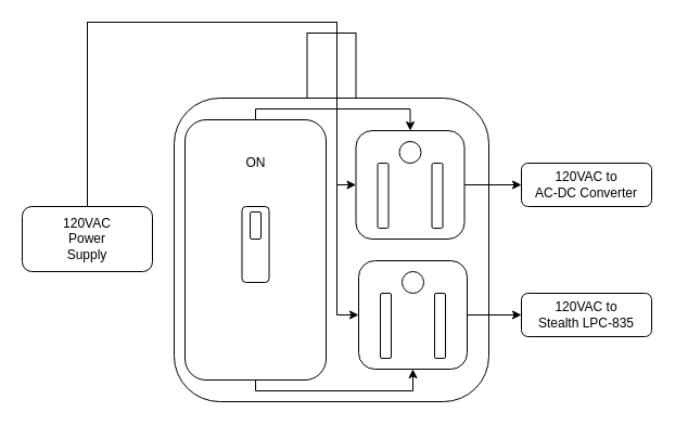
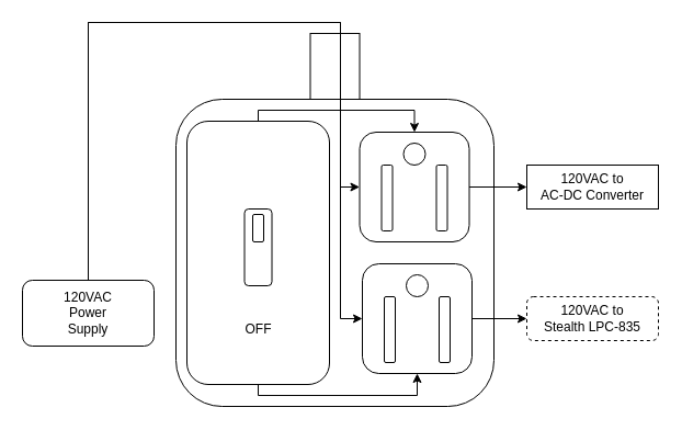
- <mxCell id="23" value="ON" style="text;html=1;align=center;verticalAlign=middle;resizable=0;points=[];autosize=1;" parent="1" vertex="1"><mxGeometry x="220" y="140" width="30" height="20" as="geometry" /></mxCell>
- <mxCell id="17" value="120VAC to&lt;br&gt;AC-DC Converter" style="rounded=1;whiteSpace=wrap;html=1;" parent="1" vertex="1"><mxGeometry x="480" y="150" width="120" height="40" as="geometry" /></mxCell>
+ <mxCell id="17" value="120VAC to&lt;br&gt;AC-DC Converter" style="whiteSpace=wrap;html=1;rounded=0;" parent="1" vertex="1"><mxGeometry x="480" y="150" width="120" height="40" as="geometry" /></mxCell>
- <mxCell id="6" value="120VAC&lt;br&gt;Power&lt;br&gt;Supply" style="rounded=1;whiteSpace=wrap;html=1;" parent="1" vertex="1"><mxGeometry x="20" y="190" width="120" height="60" as="geometry" /></mxCell>
+ <mxCell id="6" value="120VAC&lt;br&gt;Power&lt;br&gt;Supply" style="rounded=1;whiteSpace=wrap;html=1;" parent="1" vertex="1"><mxGeometry x="20" y="255" width="120" height="60" as="geometry" /></mxCell>
- <mxCell id="18" value="120VAC to&lt;br&gt;Stealth LPC-835" style="rounded=1;whiteSpace=wrap;html=1;" parent="1" vertex="1"><mxGeometry x="480" y="270" width="120" height="40" as="geometry" /></mxCell>
+ <mxCell id="18" value="120VAC to&lt;br&gt;Stealth LPC-835" style="rounded=1;whiteSpace=wrap;html=1;dashed=1;" parent="1" vertex="1"><mxGeometry x="480" y="270" width="120" height="40" as="geometry" /></mxCell>
+ <mxCell id="24" value="OFF" style="text;html=1;align=center;verticalAlign=middle;resizable=0;points=[];autosize=1;" parent="1" vertex="1"><mxGeometry x="215" y="290" width="40" height="20" as="geometry" /></mxCell>
